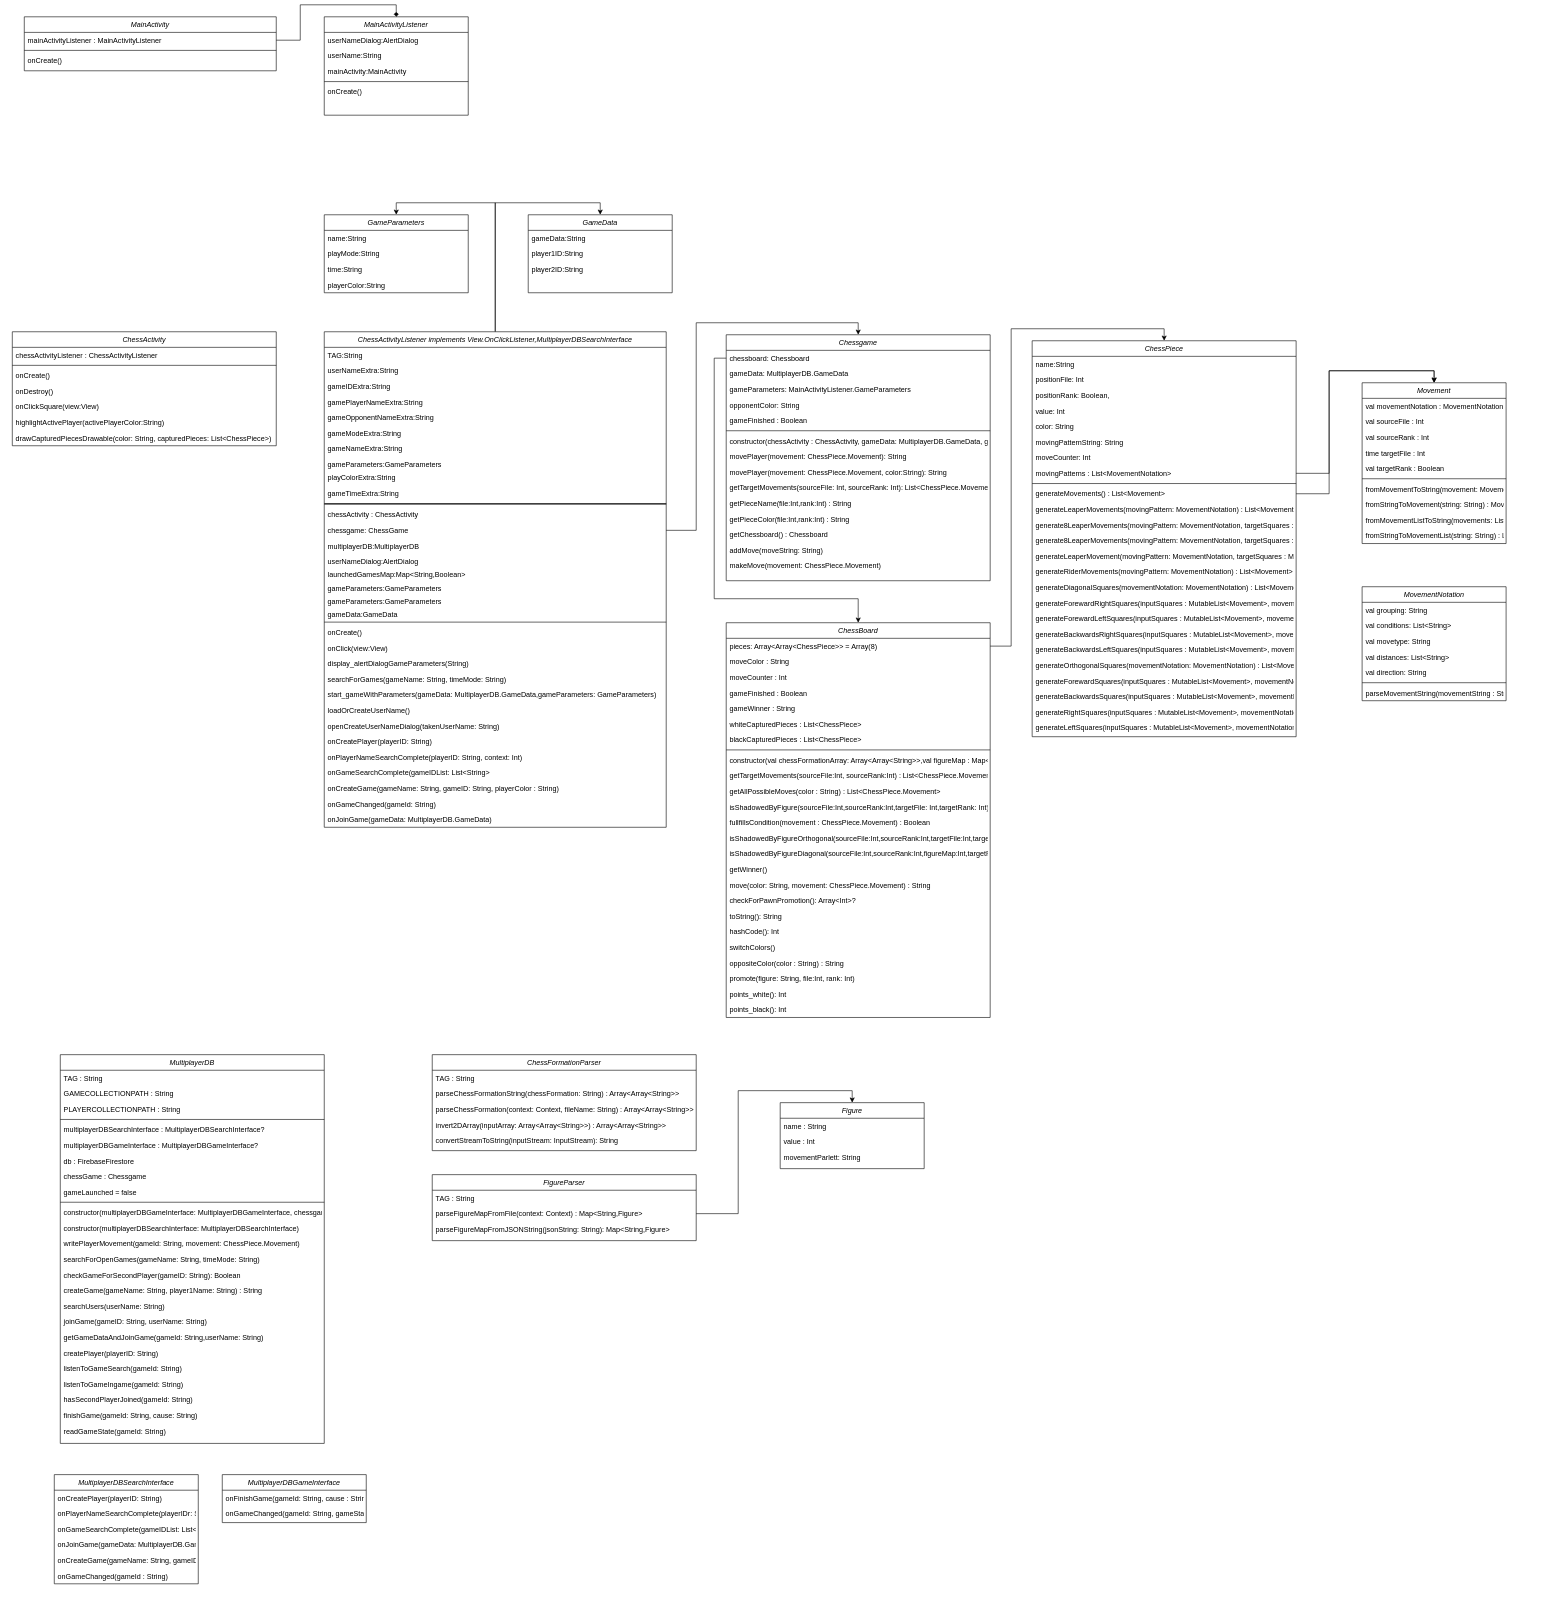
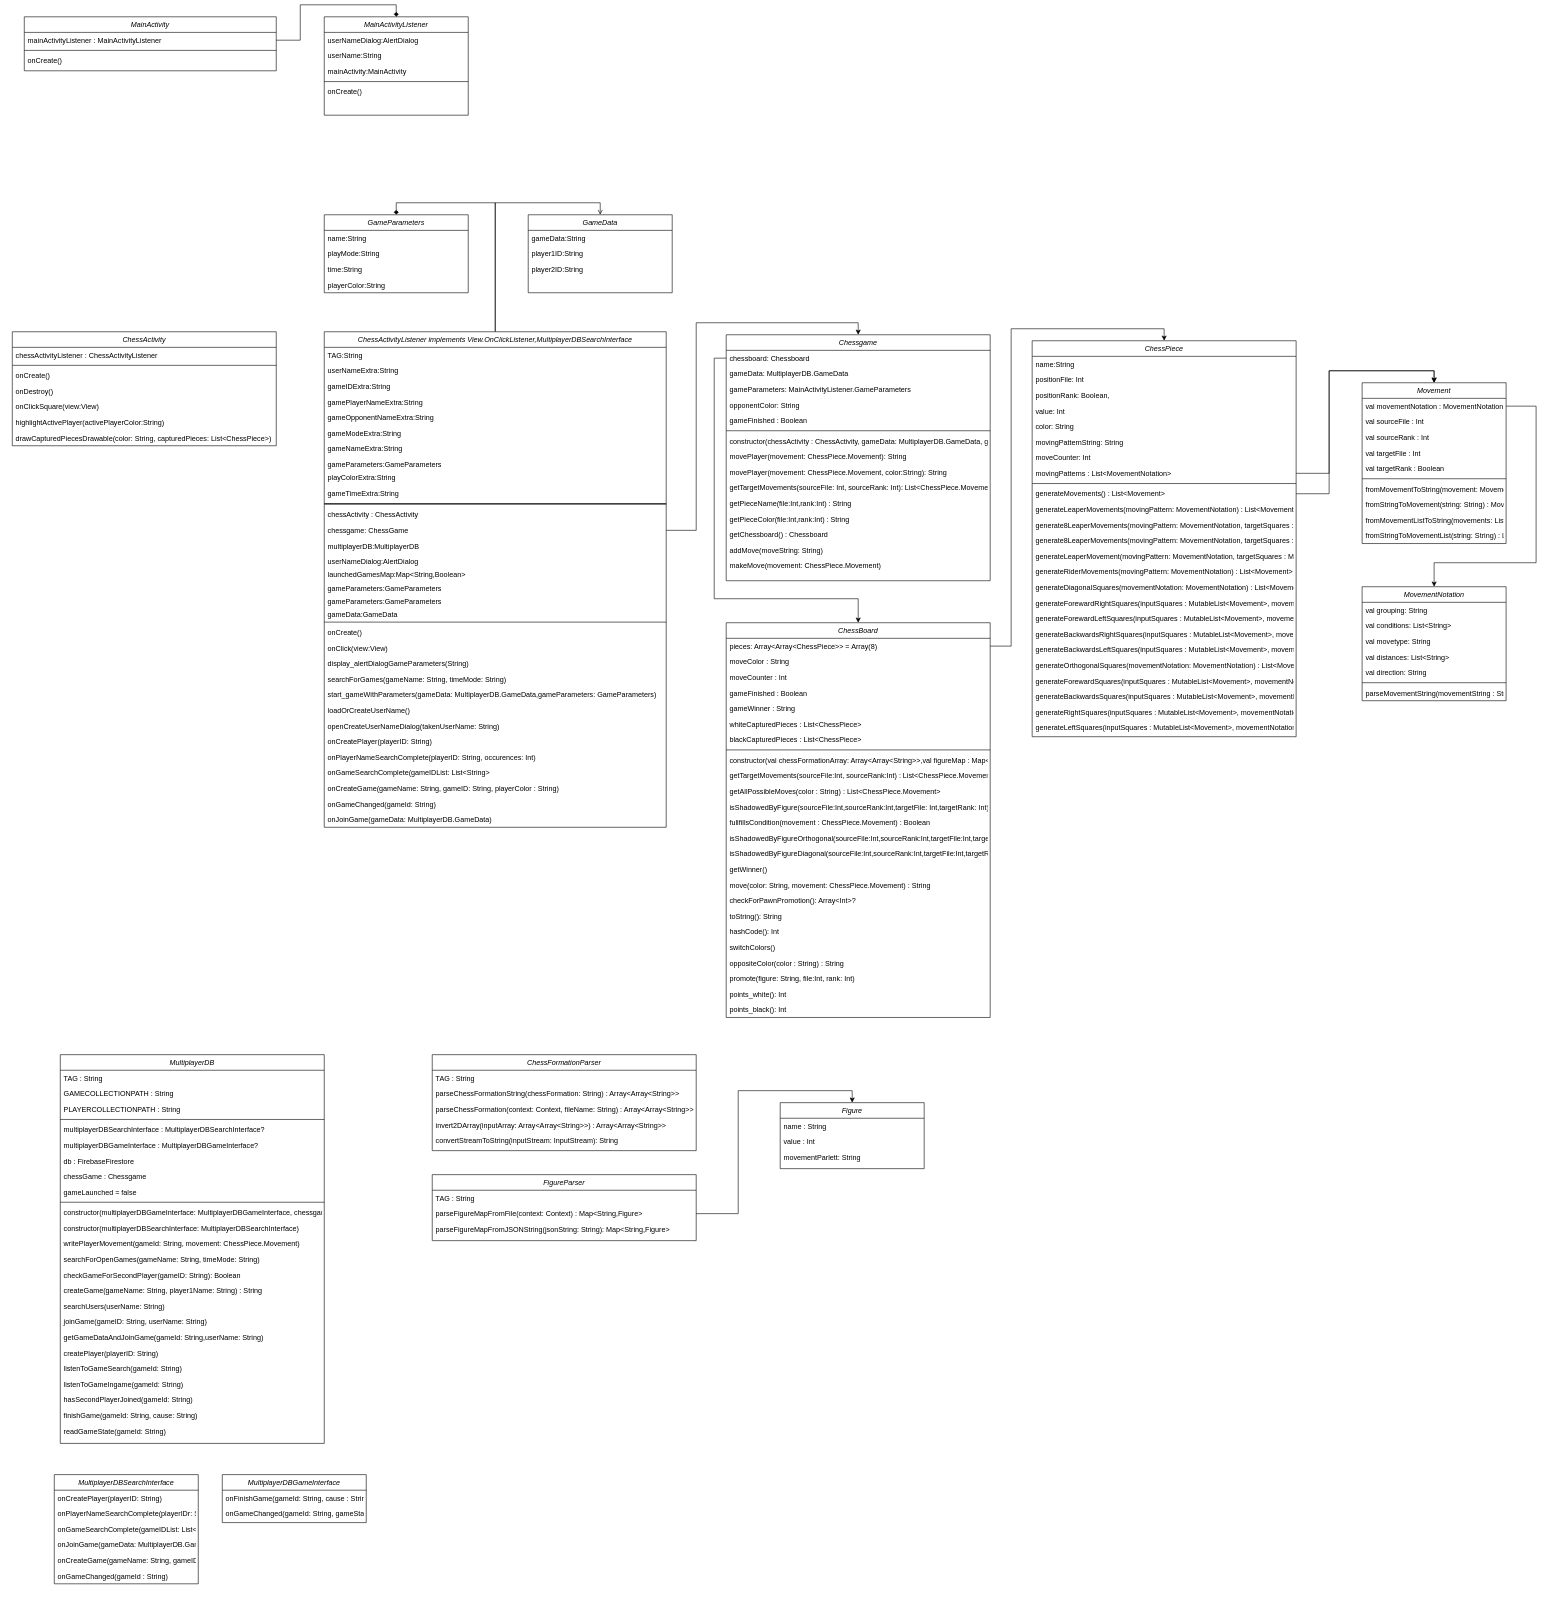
- <mxCell id="20" style="edgeStyle=orthogonalEdgeStyle;rounded=0;orthogonalLoop=1;jettySize=auto;html=1;exitX=0.5;exitY=0;exitDx=0;exitDy=0;entryX=0.5;entryY=0;entryDx=0;entryDy=0;" edge="1" parent="1" source="22" target="56"><mxGeometry relative="1" as="geometry"><mxPoint x="770" y="310" as="targetPoint" /></mxGeometry></mxCell>
+ <mxCell id="20" style="edgeStyle=orthogonalEdgeStyle;rounded=0;orthogonalLoop=1;jettySize=auto;html=1;exitX=0.5;exitY=0;exitDx=0;exitDy=0;entryX=0.5;entryY=0;entryDx=0;entryDy=0;endArrow=diamond;" edge="1" parent="1" source="22" target="56"><mxGeometry relative="1" as="geometry"><mxPoint x="770" y="310" as="targetPoint" /></mxGeometry></mxCell>
- <mxCell id="21" style="edgeStyle=orthogonalEdgeStyle;rounded=0;orthogonalLoop=1;jettySize=auto;html=1;exitX=0.5;exitY=0;exitDx=0;exitDy=0;entryX=0.5;entryY=0;entryDx=0;entryDy=0;" edge="1" parent="1" source="22" target="61"><mxGeometry relative="1" as="geometry" /></mxCell>
+ <mxCell id="21" style="edgeStyle=orthogonalEdgeStyle;rounded=0;orthogonalLoop=1;jettySize=auto;html=1;exitX=0.5;exitY=0;exitDx=0;exitDy=0;entryX=0.5;entryY=0;entryDx=0;entryDy=0;endArrow=open;" edge="1" parent="1" source="22" target="61"><mxGeometry relative="1" as="geometry" /></mxCell>
+ <mxCell id="207" style="edgeStyle=orthogonalEdgeStyle;rounded=0;orthogonalLoop=1;jettySize=auto;html=1;entryX=0.5;entryY=0;entryDx=0;entryDy=0;" edge="1" parent="1" source="135" target="145"><mxGeometry relative="1" as="geometry"><Array as="points"><mxPoint x="2560" y="669" /><mxPoint x="2560" y="930" /><mxPoint x="2390" y="930" /></Array></mxGeometry></mxCell>
- <mxCell id="138" value=" time targetFile : Int" style="text;align=left;verticalAlign=top;spacingLeft=4;spacingRight=4;overflow=hidden;rotatable=0;points=[[0,0.5],[1,0.5]];portConstraint=eastwest;rounded=0;shadow=0;html=0;" vertex="1" parent="134"><mxGeometry y="104" width="240" height="26" as="geometry" /></mxCell>
+ <mxCell id="138" value=" val targetFile : Int" style="text;align=left;verticalAlign=top;spacingLeft=4;spacingRight=4;overflow=hidden;rotatable=0;points=[[0,0.5],[1,0.5]];portConstraint=eastwest;rounded=0;shadow=0;html=0;" vertex="1" parent="134"><mxGeometry y="104" width="240" height="26" as="geometry" /></mxCell>
- <mxCell id="51" value="onPlayerNameSearchComplete(playerID: String, context: Int)" style="text;align=left;verticalAlign=top;spacingLeft=4;spacingRight=4;overflow=hidden;rotatable=0;points=[[0,0.5],[1,0.5]];portConstraint=eastwest;" vertex="1" parent="22"><mxGeometry y="696" width="570" height="26" as="geometry" /></mxCell>
+ <mxCell id="51" value="onPlayerNameSearchComplete(playerID: String, occurences: Int)" style="text;align=left;verticalAlign=top;spacingLeft=4;spacingRight=4;overflow=hidden;rotatable=0;points=[[0,0.5],[1,0.5]];portConstraint=eastwest;" vertex="1" parent="22"><mxGeometry y="696" width="570" height="26" as="geometry" /></mxCell>
- <mxCell id="193" value="isShadowedByFigureDiagonal(sourceFile:Int,sourceRank:Int,figureMap:Int,targetRank: Int) : Boolean" style="text;align=left;verticalAlign=top;spacingLeft=4;spacingRight=4;overflow=hidden;rotatable=0;points=[[0,0.5],[1,0.5]];portConstraint=eastwest;rounded=0;shadow=0;html=0;" vertex="1" parent="178"><mxGeometry y="372" width="440" height="26" as="geometry" /></mxCell>
+ <mxCell id="193" value="isShadowedByFigureDiagonal(sourceFile:Int,sourceRank:Int,targetFile:Int,targetRank: Int) : Boolean" style="text;align=left;verticalAlign=top;spacingLeft=4;spacingRight=4;overflow=hidden;rotatable=0;points=[[0,0.5],[1,0.5]];portConstraint=eastwest;rounded=0;shadow=0;html=0;" vertex="1" parent="178"><mxGeometry y="372" width="440" height="26" as="geometry" /></mxCell>
